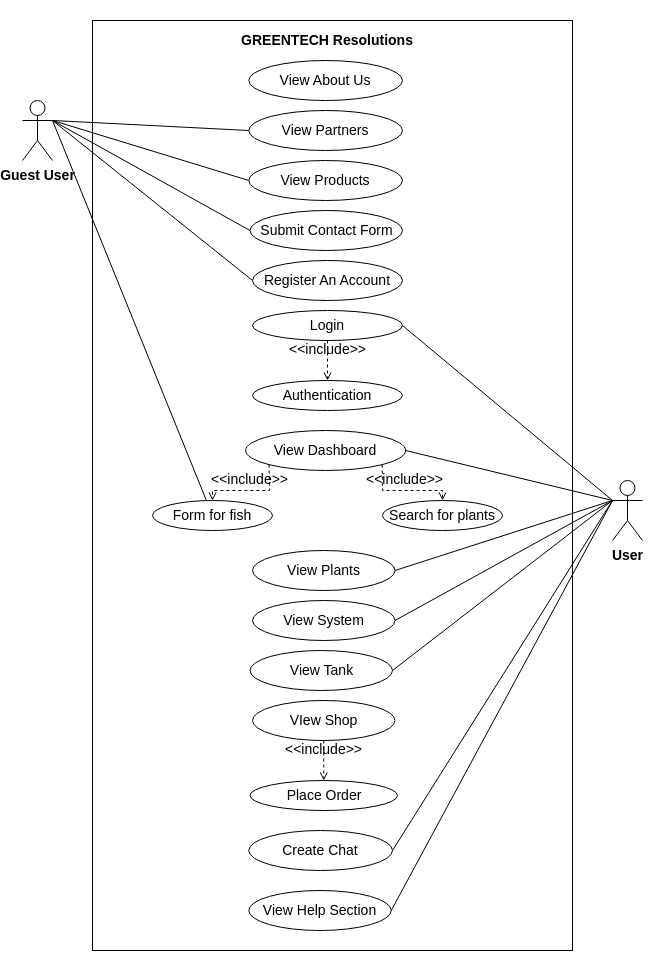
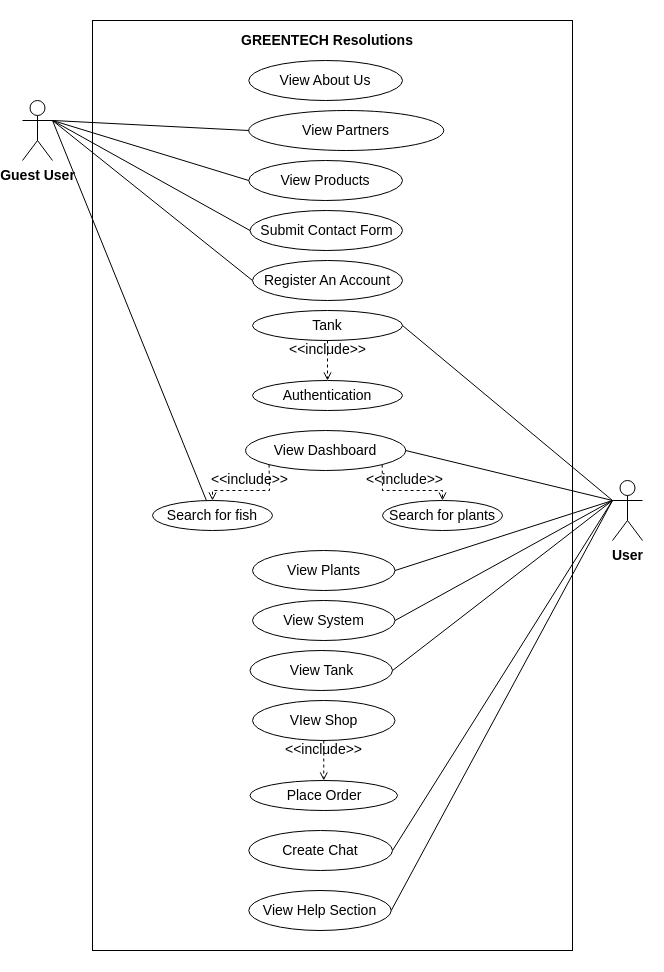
- <mxCell id="7" value="View Partners" style="ellipse;whiteSpace=wrap;html=1;fontSize=14;" vertex="1" parent="1"><mxGeometry x="246.25" y="110" width="153.75" height="40" as="geometry" /></mxCell>
+ <mxCell id="7" value="View Partners" style="ellipse;whiteSpace=wrap;html=1;fontSize=14;" vertex="1" parent="1"><mxGeometry x="246.25" y="110" width="195" height="40" as="geometry" /></mxCell>
- <mxCell id="15" value="Login" style="ellipse;whiteSpace=wrap;html=1;fontSize=14;" vertex="1" parent="1"><mxGeometry x="250" y="310" width="150" height="30" as="geometry" /></mxCell>
+ <mxCell id="15" value="Tank" style="ellipse;whiteSpace=wrap;html=1;fontSize=14;" vertex="1" parent="1"><mxGeometry x="250" y="310" width="150" height="30" as="geometry" /></mxCell>
- <mxCell id="22" value="Form for fish" style="ellipse;whiteSpace=wrap;html=1;fontSize=14;" vertex="1" parent="1"><mxGeometry x="150" y="500" width="120" height="30" as="geometry" /></mxCell>
+ <mxCell id="22" value="Search for fish" style="ellipse;whiteSpace=wrap;html=1;fontSize=14;" vertex="1" parent="1"><mxGeometry x="150" y="500" width="120" height="30" as="geometry" /></mxCell>
